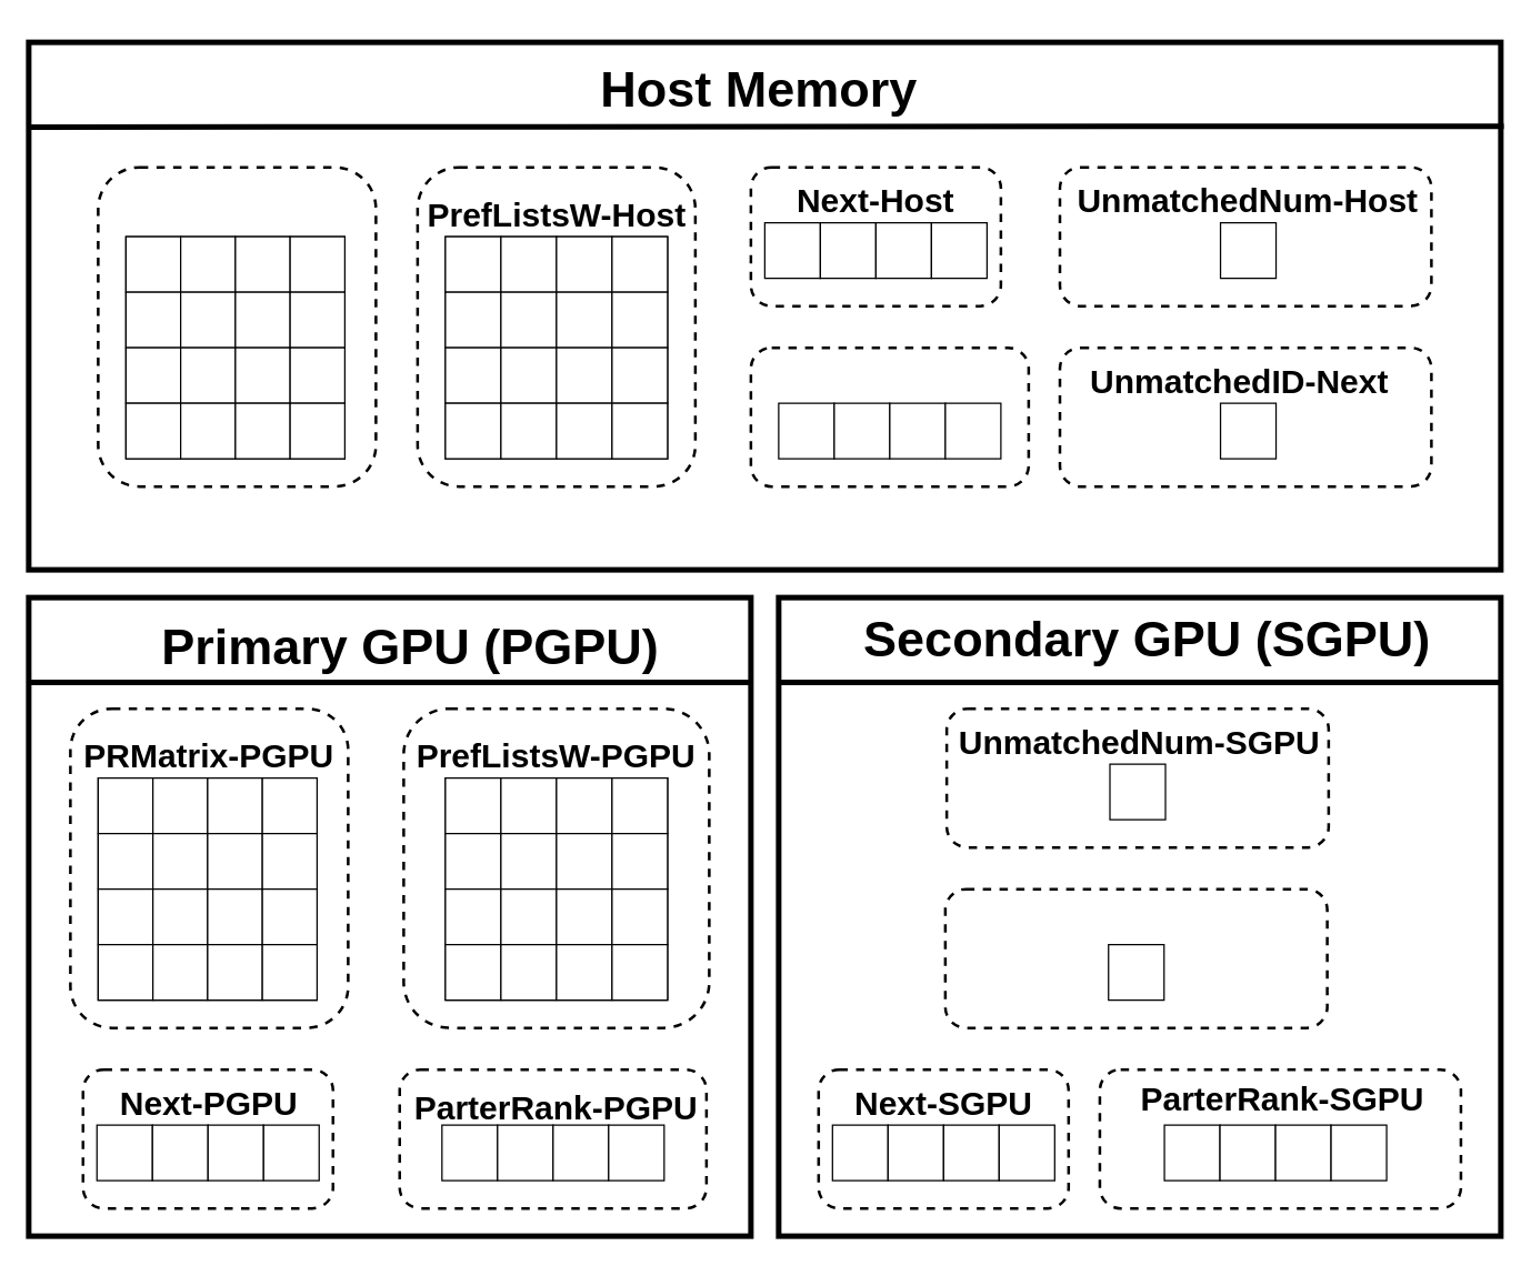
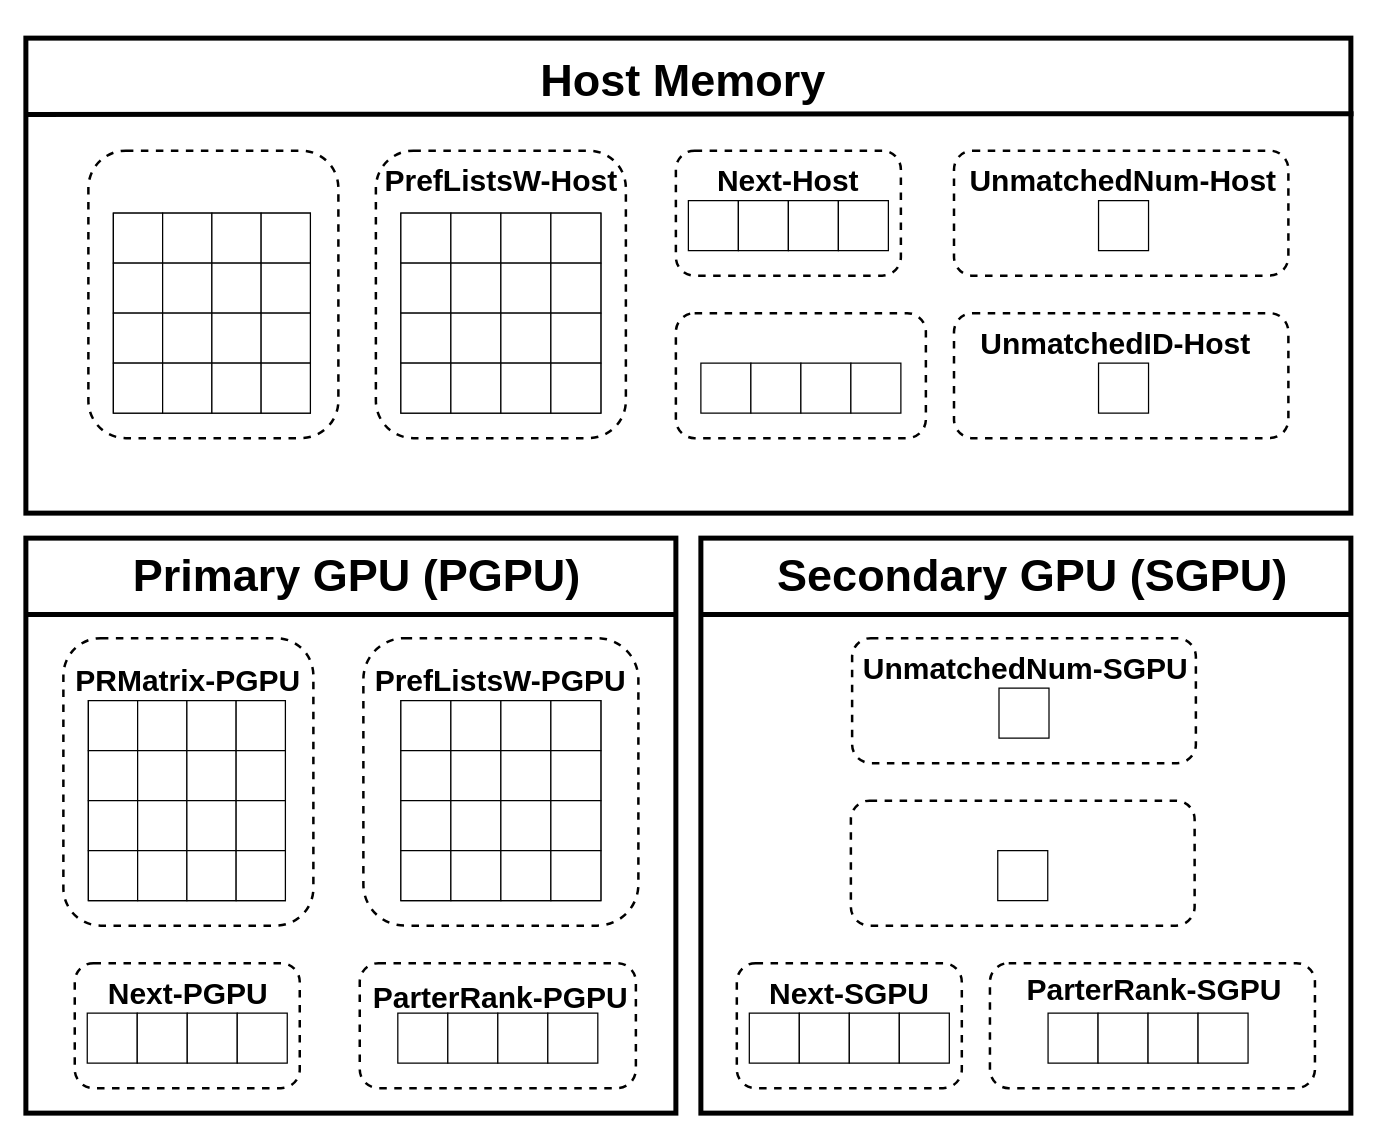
- <mxCell id="28" value="&lt;p&gt;&lt;b&gt;&lt;font style=&quot;font-size: 24px;&quot;&gt;PrefListsW-Host&lt;/font&gt;&lt;/b&gt;&lt;/p&gt;" style="text;html=1;align=center;verticalAlign=middle;whiteSpace=wrap;rounded=0;" parent="1" vertex="1"><mxGeometry x="303.75" y="140" width="192.5" height="30" as="geometry" /></mxCell>
+ <mxCell id="28" value="&lt;p&gt;&lt;b&gt;&lt;font style=&quot;font-size: 24px;&quot;&gt;PrefListsW-Host&lt;/font&gt;&lt;/b&gt;&lt;/p&gt;" style="text;html=1;align=center;verticalAlign=middle;whiteSpace=wrap;rounded=0;" parent="1" vertex="1"><mxGeometry x="303.75" y="130" width="192.5" height="30" as="geometry" /></mxCell>
- <mxCell id="82" value="&lt;p style=&quot;font-size: 24px;&quot;&gt;&lt;b style=&quot;font-size: 24px;&quot;&gt;&lt;font style=&quot;font-size: 24px;&quot;&gt;UnmatchedID-Next&lt;/font&gt;&lt;/b&gt;&lt;br style=&quot;font-size: 24px;&quot;&gt;&lt;/p&gt;" style="text;html=1;align=center;verticalAlign=middle;whiteSpace=wrap;rounded=0;fontSize=24;" parent="1" vertex="1"><mxGeometry x="762.5" y="260" width="257.5" height="30" as="geometry" /></mxCell>
+ <mxCell id="82" value="&lt;p style=&quot;font-size: 24px;&quot;&gt;&lt;b style=&quot;font-size: 24px;&quot;&gt;&lt;font style=&quot;font-size: 24px;&quot;&gt;UnmatchedID-Host&lt;/font&gt;&lt;/b&gt;&lt;br style=&quot;font-size: 24px;&quot;&gt;&lt;/p&gt;" style="text;html=1;align=center;verticalAlign=middle;whiteSpace=wrap;rounded=0;fontSize=24;" parent="1" vertex="1"><mxGeometry x="762.5" y="260" width="257.5" height="30" as="geometry" /></mxCell>
- <mxCell id="63" value="&lt;b style=&quot;font-size: 36px;&quot;&gt;&lt;font style=&quot;font-size: 36px;&quot;&gt;Primary GPU (PGPU)&lt;/font&gt;&lt;/b&gt;" style="rounded=1;whiteSpace=wrap;html=1;strokeColor=none;fillColor=none;fontSize=36;" parent="1" vertex="1"><mxGeometry x="100" y="445" width="390" height="40" as="geometry" /></mxCell>
+ <mxCell id="63" value="&lt;b style=&quot;font-size: 36px;&quot;&gt;&lt;font style=&quot;font-size: 36px;&quot;&gt;Primary GPU (PGPU)&lt;/font&gt;&lt;/b&gt;" style="rounded=1;whiteSpace=wrap;html=1;strokeColor=none;fillColor=none;fontSize=36;" parent="1" vertex="1"><mxGeometry x="90" y="440" width="390" height="40" as="geometry" /></mxCell>
